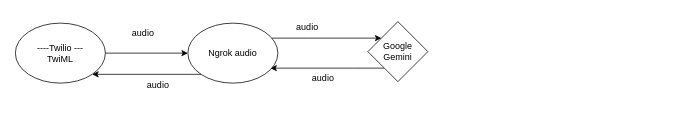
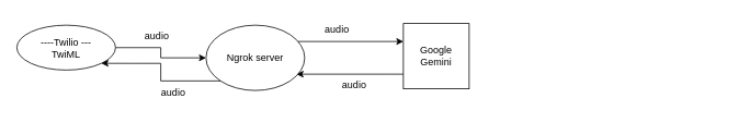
- <mxCell id="3" value="Google Gemini" style="rhombus;whiteSpace=wrap;html=1;aspect=fixed;" vertex="1" parent="1"><mxGeometry x="490" y="28" width="80" height="80" as="geometry" /></mxCell>
+ <mxCell id="3" value="Google Gemini" style="whiteSpace=wrap;html=1;aspect=fixed;" vertex="1" parent="1"><mxGeometry x="490" y="28" width="80" height="80" as="geometry" /></mxCell>
- <mxCell id="5" value="----Twilio ---&lt;div&gt;TwiML&lt;/div&gt;" style="ellipse;whiteSpace=wrap;html=1;" vertex="1" parent="1"><mxGeometry x="20" y="30" width="120" height="80" as="geometry" /></mxCell>
+ <mxCell id="5" value="----Twilio ---&lt;div&gt;TwiML&lt;/div&gt;" style="ellipse;whiteSpace=wrap;html=1;" vertex="1" parent="1"><mxGeometry x="20" y="30" width="120" height="55" as="geometry" /></mxCell>
- <mxCell id="7" value="Ngrok audio" style="ellipse;whiteSpace=wrap;html=1;" vertex="1" parent="1"><mxGeometry x="250" y="30" width="120" height="80" as="geometry" /></mxCell>
+ <mxCell id="7" value="Ngrok server" style="ellipse;whiteSpace=wrap;html=1;" vertex="1" parent="1"><mxGeometry x="250" y="30" width="120" height="80" as="geometry" /></mxCell>
